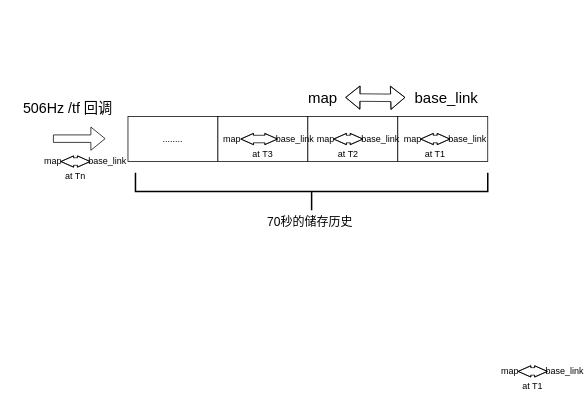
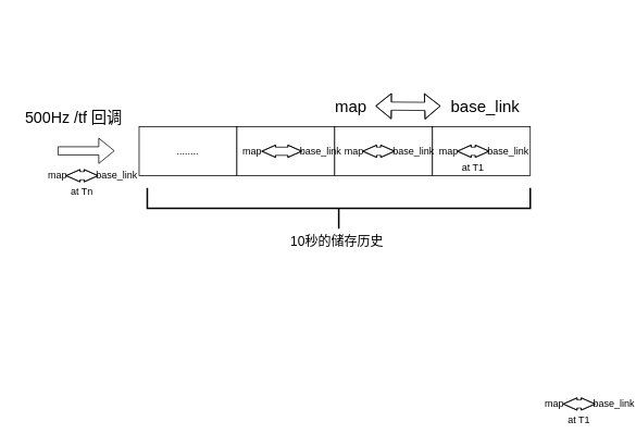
- <mxCell id="10" value="&lt;font style=&quot;font-size: 19px&quot;&gt;506Hz /tf 回调&lt;/font&gt;" style="text;html=1;strokeColor=none;fillColor=none;align=center;verticalAlign=middle;whiteSpace=wrap;rounded=0;" vertex="1" parent="1"><mxGeometry x="20" y="115" width="140" height="60" as="geometry" /></mxCell>
+ <mxCell id="10" value="&lt;font style=&quot;font-size: 19px&quot;&gt;500Hz /tf 回调&lt;/font&gt;" style="text;html=1;strokeColor=none;fillColor=none;align=center;verticalAlign=middle;whiteSpace=wrap;rounded=0;" vertex="1" parent="1"><mxGeometry x="20" y="115" width="140" height="60" as="geometry" /></mxCell>
- <mxCell id="22" value="at T3" style="text;html=1;strokeColor=none;fillColor=none;align=center;verticalAlign=middle;whiteSpace=wrap;rounded=0;fontSize=12;" vertex="1" parent="17"><mxGeometry x="50" y="20" width="40" height="20" as="geometry" /></mxCell>
- <mxCell id="28" value="at T2" style="text;html=1;strokeColor=none;fillColor=none;align=center;verticalAlign=middle;whiteSpace=wrap;rounded=0;fontSize=12;" vertex="1" parent="23"><mxGeometry x="50" y="20" width="40" height="20" as="geometry" /></mxCell>
- <mxCell id="30" value="&lt;font style=&quot;font-size: 16px&quot;&gt;70秒的储存历史&lt;/font&gt;" style="text;html=1;strokeColor=none;fillColor=none;align=center;verticalAlign=middle;whiteSpace=wrap;rounded=0;fontSize=12;" vertex="1" parent="1"><mxGeometry x="350" y="285" width="126" height="20" as="geometry" /></mxCell>
+ <mxCell id="30" value="&lt;font style=&quot;font-size: 16px&quot;&gt;10秒的储存历史&lt;/font&gt;" style="text;html=1;strokeColor=none;fillColor=none;align=center;verticalAlign=middle;whiteSpace=wrap;rounded=0;fontSize=12;" vertex="1" parent="1"><mxGeometry x="350" y="285" width="126" height="20" as="geometry" /></mxCell>
